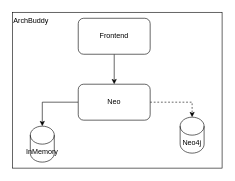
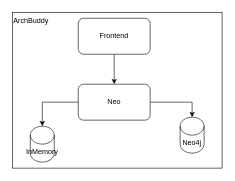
- <mxCell id="4" style="edgeStyle=orthogonalEdgeStyle;rounded=0;orthogonalLoop=1;jettySize=auto;html=1;entryX=0.5;entryY=0;entryDx=0;entryDy=0;entryPerimeter=0;dashed=1;" parent="1" source="5" target="9" edge="1"><mxGeometry relative="1" as="geometry" /></mxCell>
+ <mxCell id="4" style="edgeStyle=orthogonalEdgeStyle;rounded=0;orthogonalLoop=1;jettySize=auto;html=1;entryX=0.5;entryY=0;entryDx=0;entryDy=0;entryPerimeter=0;" parent="1" source="5" target="9" edge="1"><mxGeometry relative="1" as="geometry" /></mxCell>
